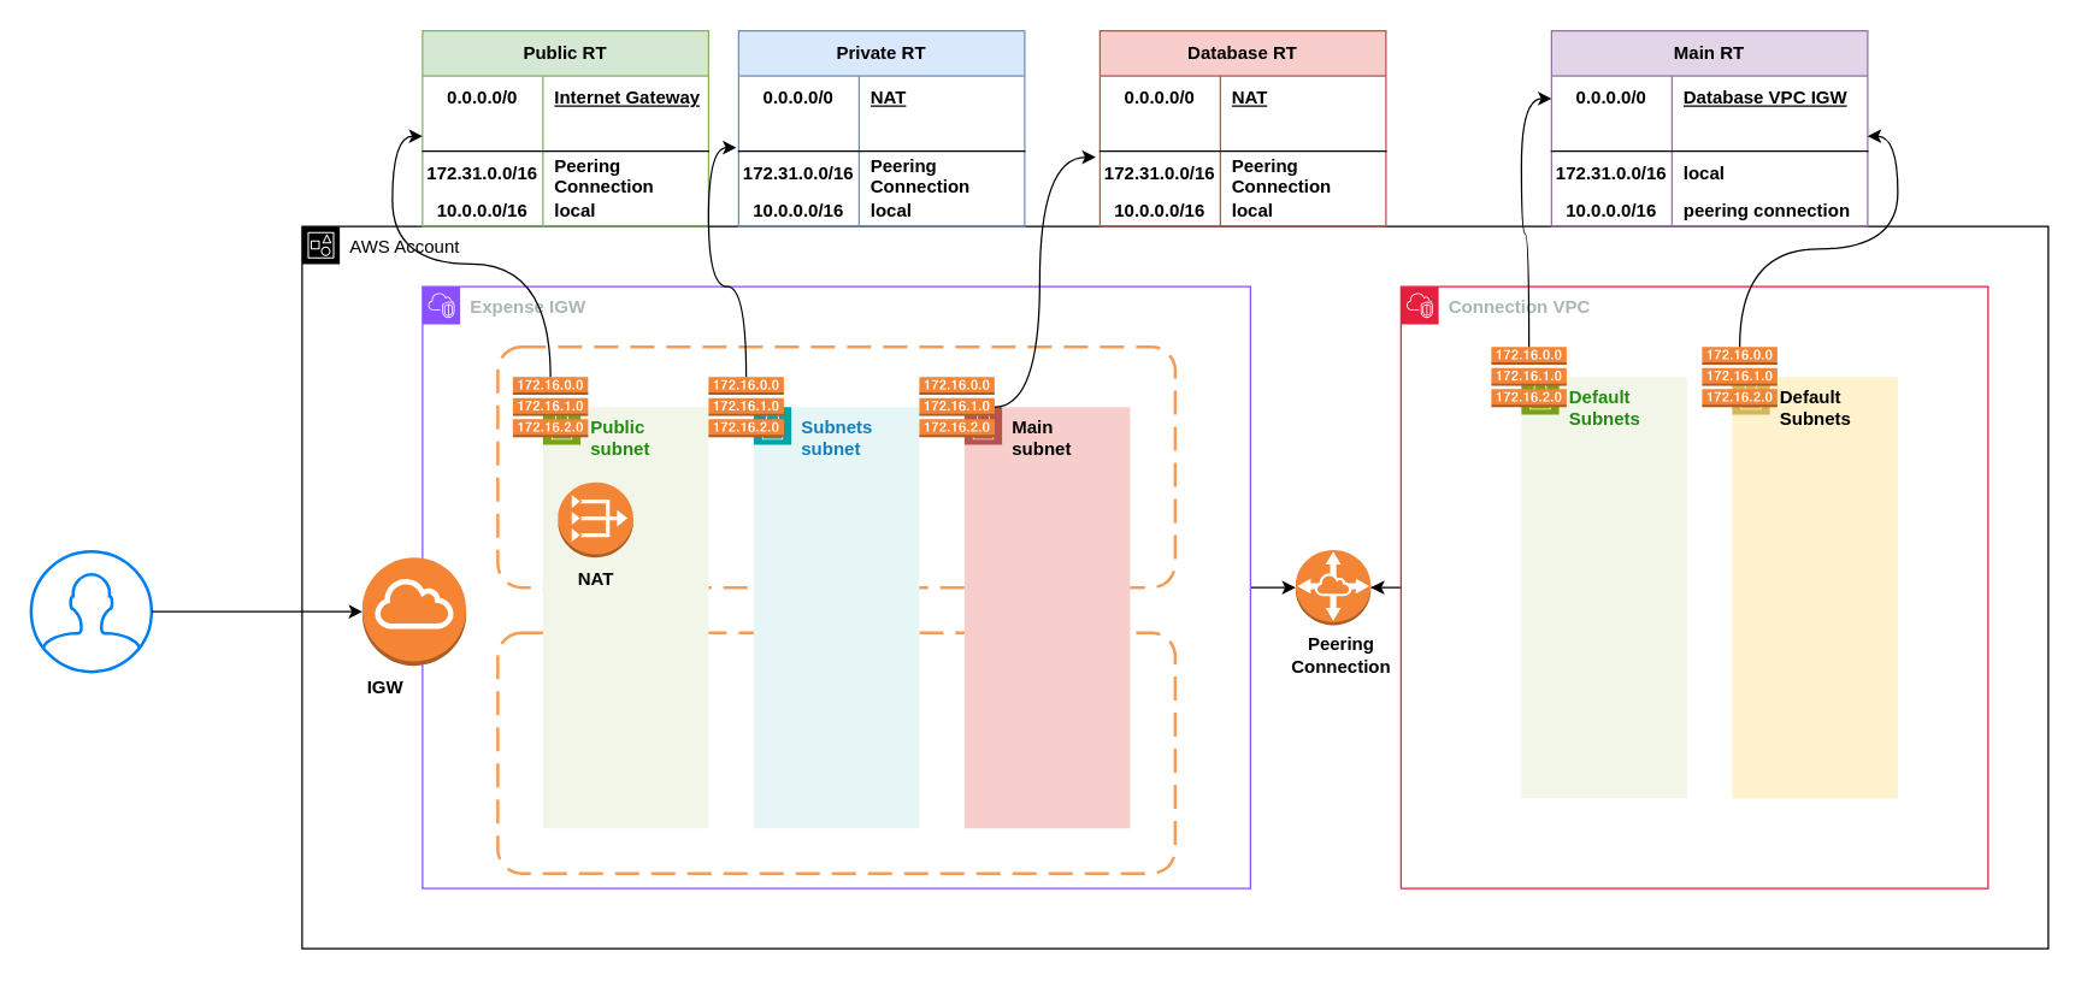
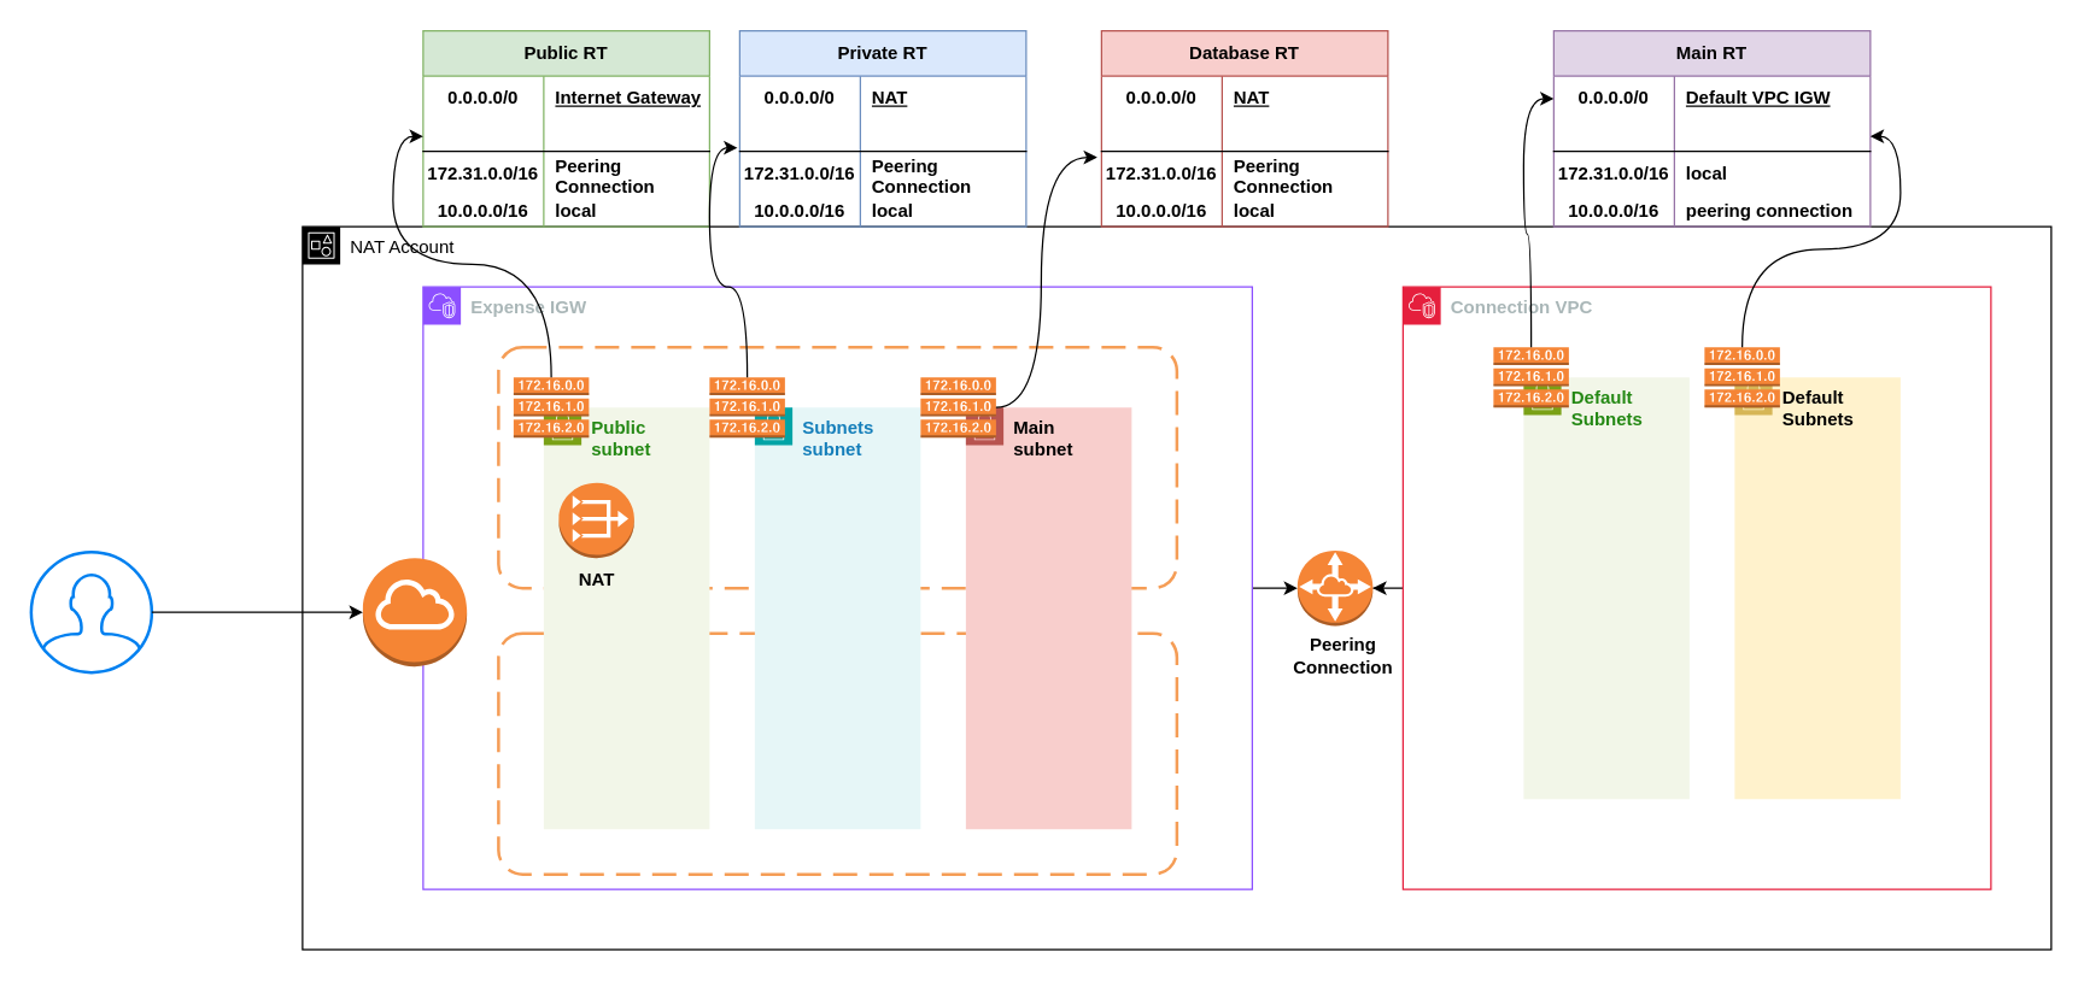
- <mxCell id="72" value="Database VPC IGW" style="shape=partialRectangle;connectable=0;fillColor=none;top=0;left=0;bottom=0;right=0;align=left;spacingLeft=6;fontStyle=5;overflow=hidden;html=1;whiteSpace=wrap;" vertex="1" parent="70"><mxGeometry x="80" width="130" height="30" as="geometry"><mxRectangle width="130" height="30" as="alternateBounds" /></mxGeometry></mxCell>
+ <mxCell id="72" value="Default VPC IGW" style="shape=partialRectangle;connectable=0;fillColor=none;top=0;left=0;bottom=0;right=0;align=left;spacingLeft=6;fontStyle=5;overflow=hidden;html=1;whiteSpace=wrap;" vertex="1" parent="70"><mxGeometry x="80" width="130" height="30" as="geometry"><mxRectangle width="130" height="30" as="alternateBounds" /></mxGeometry></mxCell>
- <mxCell id="2" value="AWS Account" style="points=[[0,0],[0.25,0],[0.5,0],[0.75,0],[1,0],[1,0.25],[1,0.5],[1,0.75],[1,1],[0.75,1],[0.5,1],[0.25,1],[0,1],[0,0.75],[0,0.5],[0,0.25]];outlineConnect=0;html=1;whiteSpace=wrap;fontSize=12;fontStyle=0;container=1;pointerEvents=0;collapsible=0;recursiveResize=0;shape=mxgraph.aws4.group;grIcon=mxgraph.aws4.group_account;verticalAlign=top;align=left;spacingLeft=30;dashed=0;" vertex="1" parent="1"><mxGeometry x="200" y="150" width="1160" height="480" as="geometry" /></mxCell>
+ <mxCell id="2" value="NAT Account" style="points=[[0,0],[0.25,0],[0.5,0],[0.75,0],[1,0],[1,0.25],[1,0.5],[1,0.75],[1,1],[0.75,1],[0.5,1],[0.25,1],[0,1],[0,0.75],[0,0.5],[0,0.25]];outlineConnect=0;html=1;whiteSpace=wrap;fontSize=12;fontStyle=0;container=1;pointerEvents=0;collapsible=0;recursiveResize=0;shape=mxgraph.aws4.group;grIcon=mxgraph.aws4.group_account;verticalAlign=top;align=left;spacingLeft=30;dashed=0;" vertex="1" parent="1"><mxGeometry x="200" y="150" width="1160" height="480" as="geometry" /></mxCell>
- <mxCell id="24" value="&lt;b&gt;IGW&lt;/b&gt;" style="text;html=1;align=center;verticalAlign=middle;resizable=0;points=[];autosize=1;strokeColor=none;fillColor=none;" vertex="1" parent="2"><mxGeometry x="30" y="292" width="50" height="30" as="geometry" /></mxCell>
